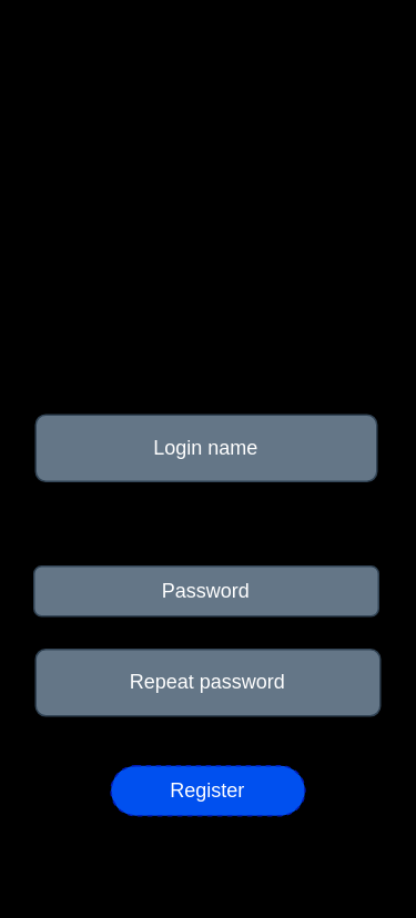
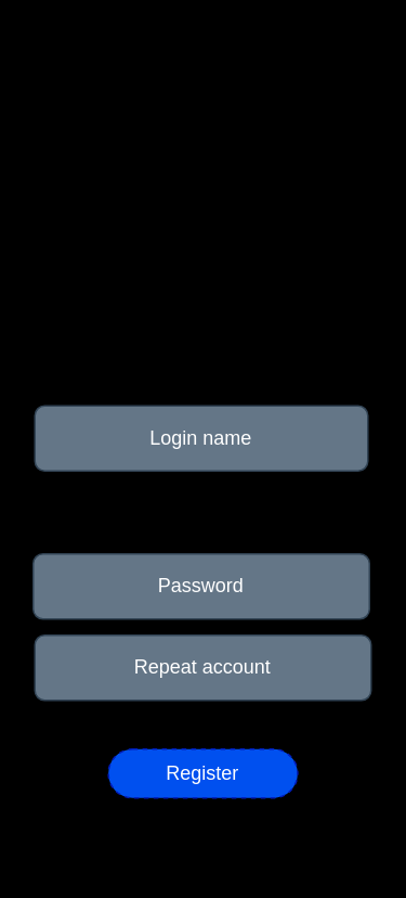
- <mxCell id="5" value="Password" style="rounded=1;whiteSpace=wrap;html=1;fillColor=#647687;fontColor=#ffffff;strokeColor=#314354;" parent="1" vertex="1"><mxGeometry x="20" y="340" width="207" height="30" as="geometry" /></mxCell>
+ <mxCell id="5" value="Password" style="rounded=1;whiteSpace=wrap;html=1;fillColor=#647687;fontColor=#ffffff;strokeColor=#314354;" parent="1" vertex="1"><mxGeometry x="20" y="340" width="207" height="40" as="geometry" /></mxCell>
- <mxCell id="6" value="Repeat password" style="rounded=1;whiteSpace=wrap;html=1;fillColor=#647687;fontColor=#ffffff;strokeColor=#314354;" parent="1" vertex="1"><mxGeometry x="21" y="390" width="207" height="40" as="geometry" /></mxCell>
+ <mxCell id="6" value="Repeat account" style="rounded=1;whiteSpace=wrap;html=1;fillColor=#647687;fontColor=#ffffff;strokeColor=#314354;" parent="1" vertex="1"><mxGeometry x="21" y="390" width="207" height="40" as="geometry" /></mxCell>
